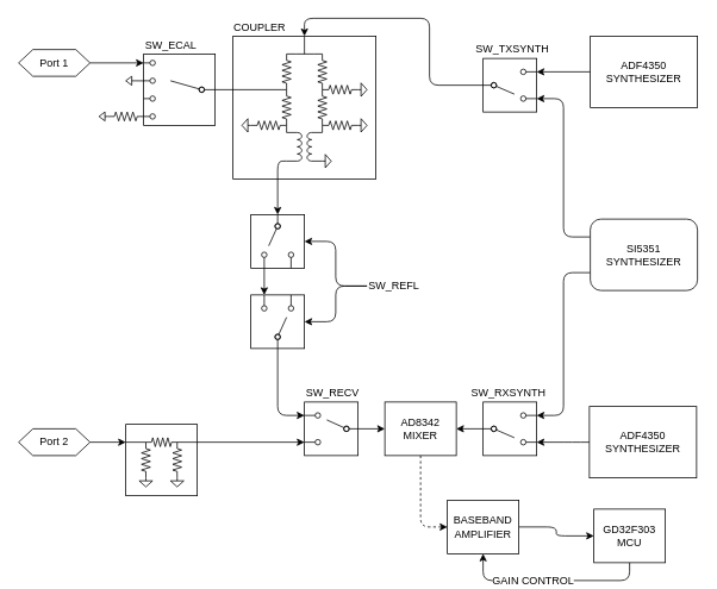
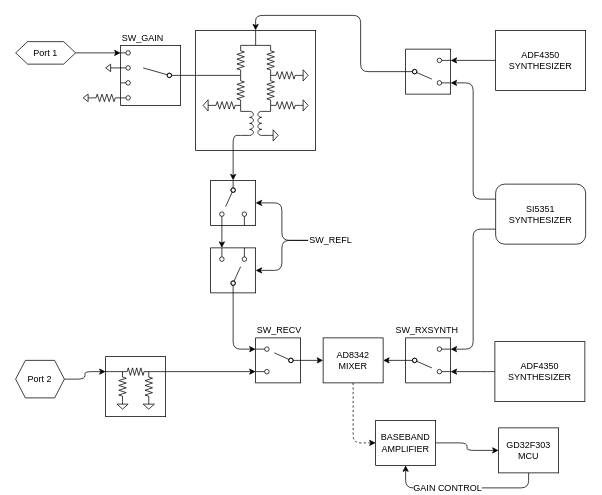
- <mxCell id="61" value="COUPLER" style="text;html=1;strokeColor=none;fillColor=none;align=center;verticalAlign=middle;whiteSpace=wrap;rounded=0;" parent="1" vertex="1"><mxGeometry x="260" y="20" width="60" height="20" as="geometry" /></mxCell>
- <mxCell id="97" value="SW_ECAL" style="text;html=1;strokeColor=none;fillColor=none;align=left;verticalAlign=middle;whiteSpace=wrap;rounded=0;" parent="1" vertex="1"><mxGeometry x="160" y="40" width="70" height="20" as="geometry" /></mxCell>
+ <mxCell id="97" value="SW_GAIN" style="text;html=1;strokeColor=none;fillColor=none;align=left;verticalAlign=middle;whiteSpace=wrap;rounded=0;" parent="1" vertex="1"><mxGeometry x="160" y="40" width="70" height="20" as="geometry" /></mxCell>
- <mxCell id="102" value="SW_TXSYNTH" style="text;html=1;strokeColor=none;fillColor=none;align=left;verticalAlign=middle;whiteSpace=wrap;rounded=0;" parent="1" vertex="1"><mxGeometry x="530" y="45" width="90" height="20" as="geometry" /></mxCell>
- <mxCell id="19" value="Port 2" style="shape=hexagon;perimeter=hexagonPerimeter2;whiteSpace=wrap;html=1;size=0.2;" parent="1" vertex="1"><mxGeometry x="20" y="480" width="80" height="30" as="geometry" /></mxCell>
+ <mxCell id="19" value="Port 2" style="shape=hexagon;perimeter=hexagonPerimeter2;whiteSpace=wrap;html=1;size=0.2;" parent="1" vertex="1"><mxGeometry x="20" y="480" width="65" height="50" as="geometry" /></mxCell>
